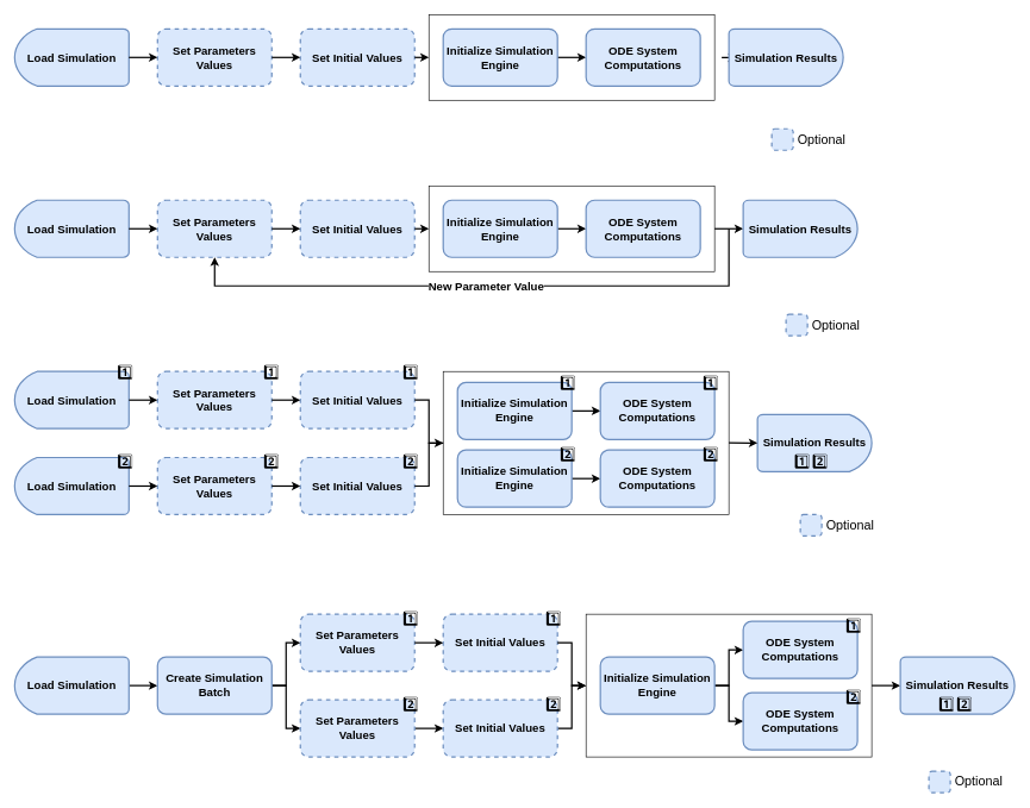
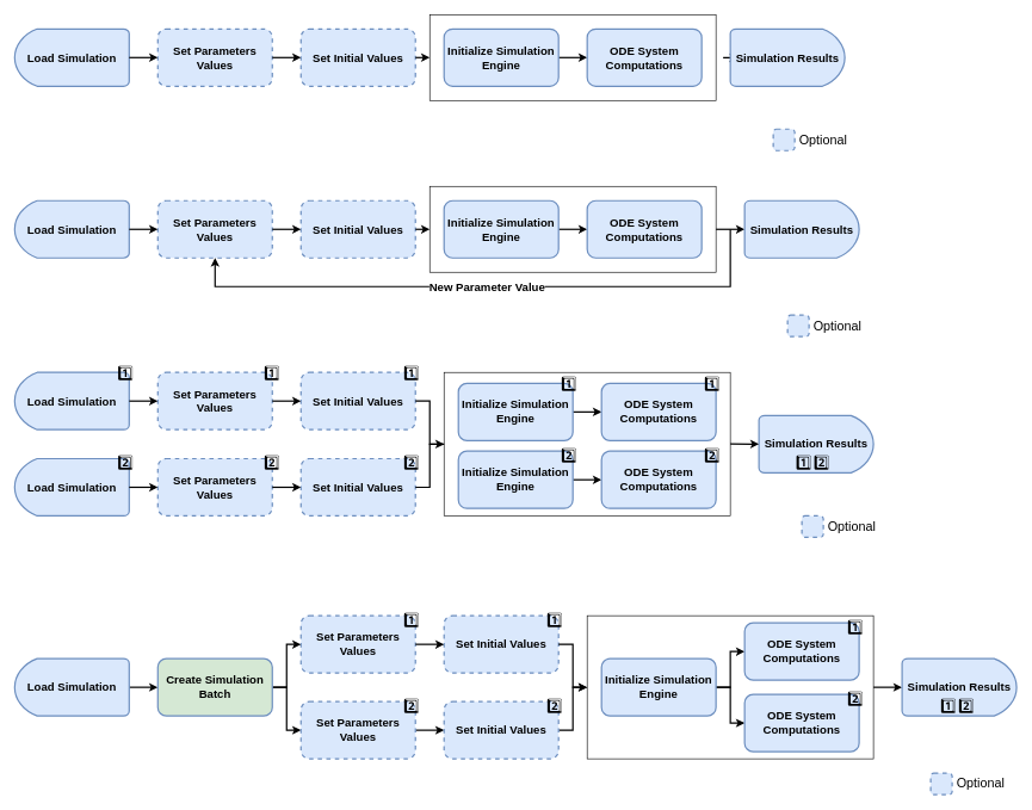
- <mxCell id="76" value="&lt;font style=&quot;font-size: 16px;&quot;&gt;Create Simulation Batch&lt;br&gt;&lt;/font&gt;" style="rounded=1;whiteSpace=wrap;html=1;strokeWidth=2;fillColor=#dae8fc;strokeColor=#6c8ebf;fontStyle=1" parent="1" vertex="1"><mxGeometry x="220" y="920" width="160" height="80" as="geometry" /></mxCell>
+ <mxCell id="76" value="&lt;font style=&quot;font-size: 16px;&quot;&gt;Create Simulation Batch&lt;br&gt;&lt;/font&gt;" style="rounded=1;whiteSpace=wrap;html=1;strokeWidth=2;fillColor=#d5e8d4;strokeColor=#6c8ebf;fontStyle=1;" parent="1" vertex="1"><mxGeometry x="220" y="920" width="160" height="80" as="geometry" /></mxCell>
